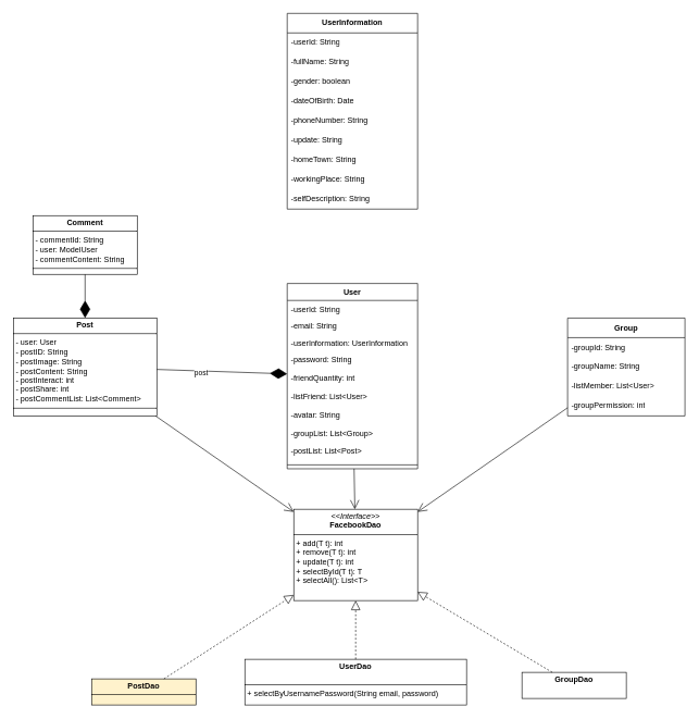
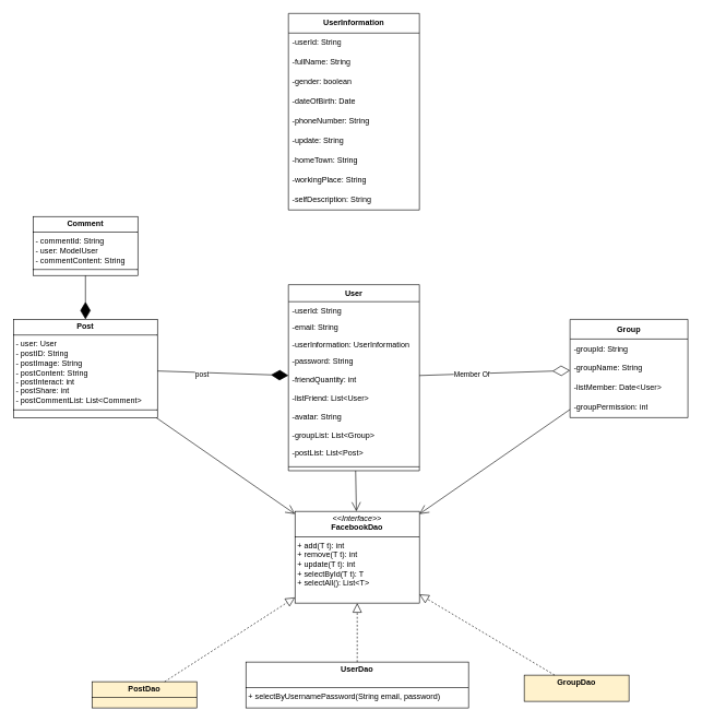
+ <mxCell id="28" value="" style="endArrow=diamondThin;endFill=0;endSize=24;html=1;rounded=0;" parent="1" source="2" target="23" edge="1"><mxGeometry width="160" relative="1" as="geometry"><mxPoint x="730" y="440" as="sourcePoint" /><mxPoint x="890" y="440" as="targetPoint" /></mxGeometry></mxCell>
+ <mxCell id="29" value="Member Of" style="edgeLabel;html=1;align=center;verticalAlign=middle;resizable=0;points=[];" parent="28" vertex="1" connectable="0"><mxGeometry x="-0.301" relative="1" as="geometry"><mxPoint as="offset" /></mxGeometry></mxCell>
- <mxCell id="26" value="-listMember: List&amp;lt;User&amp;gt;" style="text;strokeColor=none;fillColor=none;align=left;verticalAlign=middle;spacingLeft=4;spacingRight=4;overflow=hidden;points=[[0,0.5],[1,0.5]];portConstraint=eastwest;rotatable=0;whiteSpace=wrap;html=1;" parent="23" vertex="1"><mxGeometry y="90" width="180" height="30" as="geometry" /></mxCell>
+ <mxCell id="26" value="-listMember: Date&amp;lt;User&amp;gt;" style="text;strokeColor=none;fillColor=none;align=left;verticalAlign=middle;spacingLeft=4;spacingRight=4;overflow=hidden;points=[[0,0.5],[1,0.5]];portConstraint=eastwest;rotatable=0;whiteSpace=wrap;html=1;" parent="23" vertex="1"><mxGeometry y="90" width="180" height="30" as="geometry" /></mxCell>
- <mxCell id="40" value="&lt;p style=&quot;margin:0px;margin-top:4px;text-align:center;&quot;&gt;&lt;b&gt;GroupDao&lt;/b&gt;&lt;/p&gt;" style="verticalAlign=top;align=left;overflow=fill;html=1;whiteSpace=wrap;" parent="1" vertex="1"><mxGeometry x="800" y="1030" width="160" height="40" as="geometry" /></mxCell>
+ <mxCell id="40" value="&lt;p style=&quot;margin:0px;margin-top:4px;text-align:center;&quot;&gt;&lt;b&gt;GroupDao&lt;/b&gt;&lt;/p&gt;" style="verticalAlign=top;align=left;overflow=fill;html=1;whiteSpace=wrap;fillColor=#fff2cc;" parent="1" vertex="1"><mxGeometry x="800" y="1030" width="160" height="40" as="geometry" /></mxCell>
